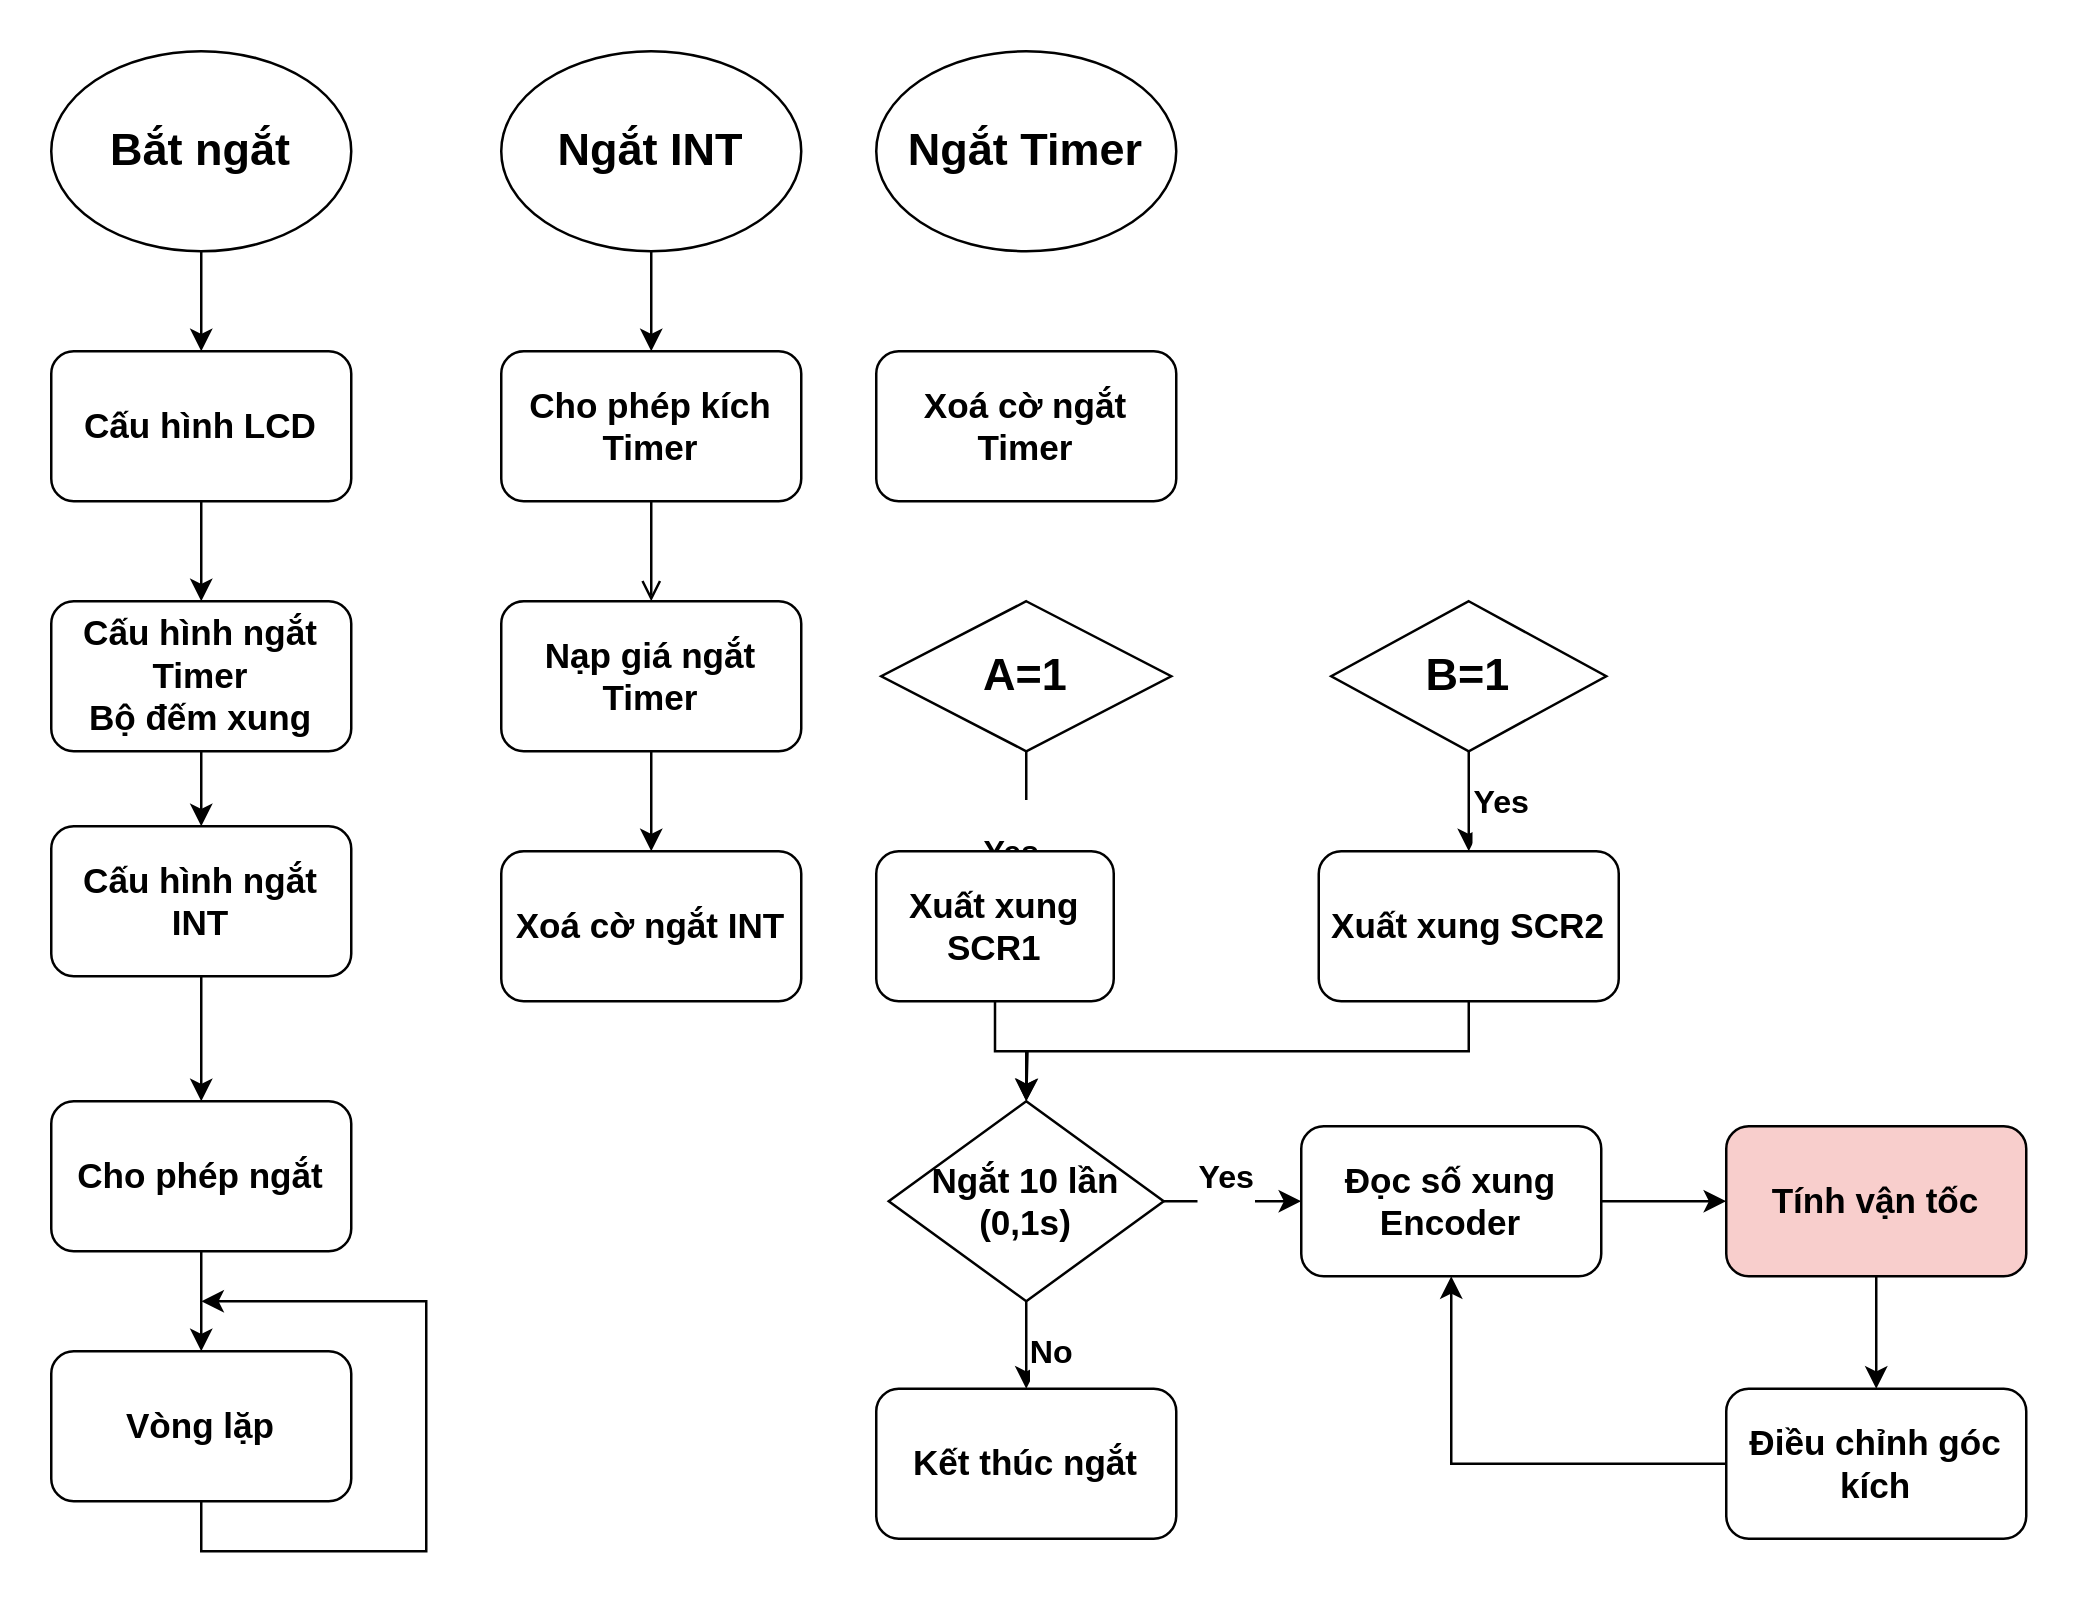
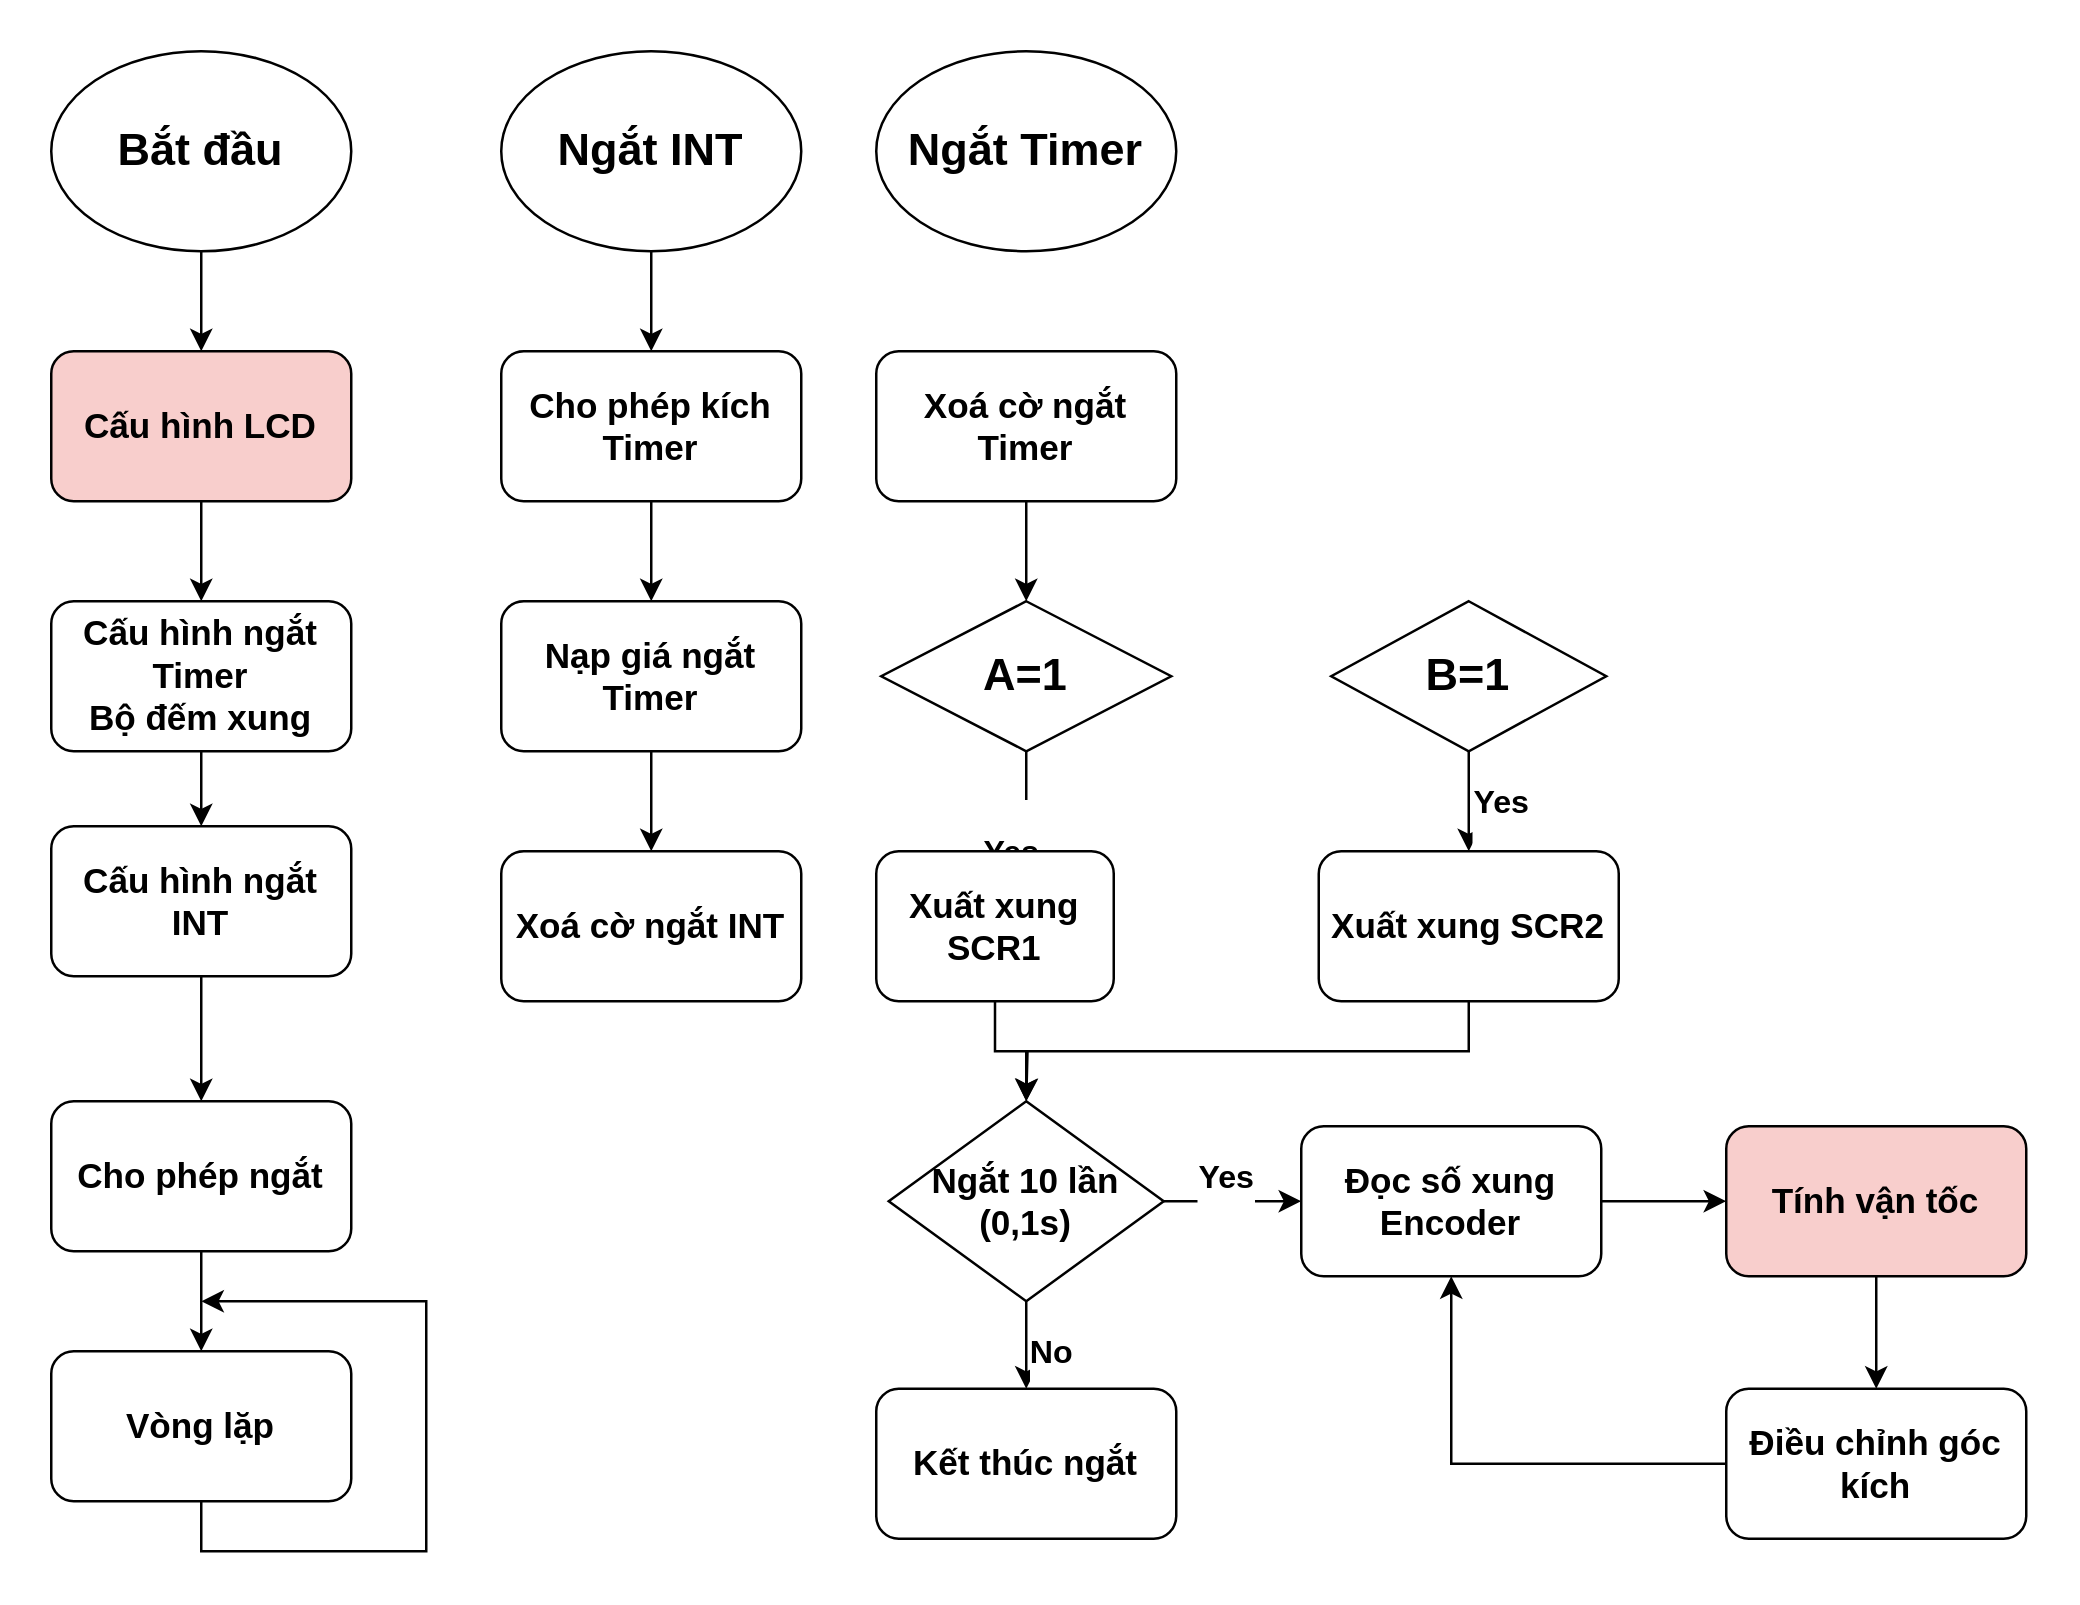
- <mxCell id="3" value="&lt;h2&gt;Bắt ngắt&lt;/h2&gt;" style="ellipse;whiteSpace=wrap;html=1;" vertex="1" parent="1"><mxGeometry x="20" y="20" width="120" height="80" as="geometry" /></mxCell>
+ <mxCell id="3" value="&lt;h2&gt;Bắt đầu&lt;/h2&gt;" style="ellipse;whiteSpace=wrap;html=1;" vertex="1" parent="1"><mxGeometry x="20" y="20" width="120" height="80" as="geometry" /></mxCell>
- <mxCell id="5" value="&lt;h3&gt;Cấu hình LCD&lt;/h3&gt;" style="rounded=1;whiteSpace=wrap;html=1;" vertex="1" parent="1"><mxGeometry x="20" y="140" width="120" height="60" as="geometry" /></mxCell>
+ <mxCell id="5" value="&lt;h3&gt;Cấu hình LCD&lt;/h3&gt;" style="rounded=1;whiteSpace=wrap;html=1;fillColor=#f8cecc;" vertex="1" parent="1"><mxGeometry x="20" y="140" width="120" height="60" as="geometry" /></mxCell>
+ <mxCell id="20" style="edgeStyle=orthogonalEdgeStyle;rounded=0;orthogonalLoop=1;jettySize=auto;html=1;exitX=0.5;exitY=1;exitDx=0;exitDy=0;entryX=0.5;entryY=0;entryDx=0;entryDy=0;" edge="1" parent="1" source="21" target="23"><mxGeometry relative="1" as="geometry" /></mxCell>
- <mxCell id="6" style="edgeStyle=orthogonalEdgeStyle;rounded=0;orthogonalLoop=1;jettySize=auto;html=1;exitX=0.5;exitY=1;exitDx=0;exitDy=0;entryX=0.5;entryY=0;entryDx=0;entryDy=0;endArrow=open;" edge="1" parent="1" source="7" target="17"><mxGeometry relative="1" as="geometry" /></mxCell>
+ <mxCell id="6" style="edgeStyle=orthogonalEdgeStyle;rounded=0;orthogonalLoop=1;jettySize=auto;html=1;exitX=0.5;exitY=1;exitDx=0;exitDy=0;entryX=0.5;entryY=0;entryDx=0;entryDy=0;" edge="1" parent="1" source="7" target="17"><mxGeometry relative="1" as="geometry" /></mxCell>
